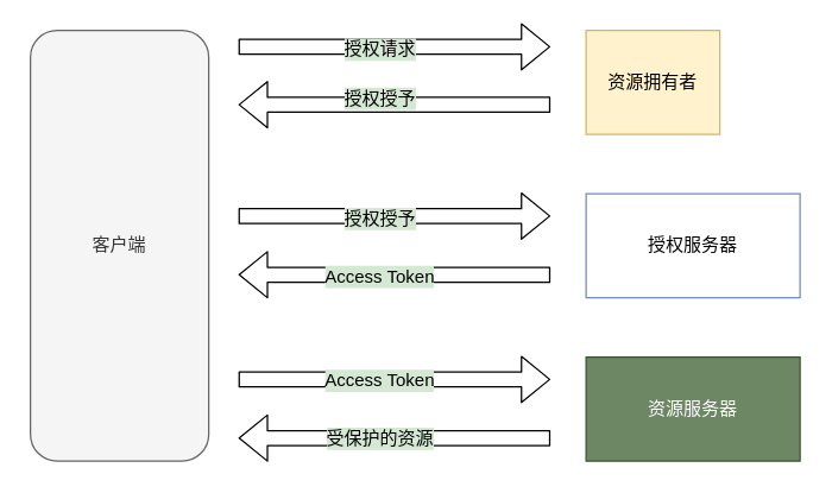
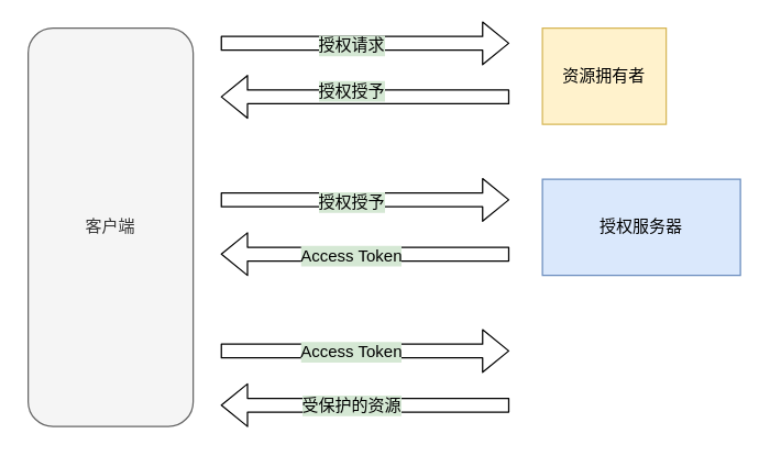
- <mxCell id="3" value="授权服务器" style="rounded=0;whiteSpace=wrap;html=1;fillColor=#ffffff;strokeColor=#6c8ebf;" vertex="1" parent="1"><mxGeometry x="394" y="130" width="144" height="70" as="geometry" /></mxCell>
+ <mxCell id="3" value="授权服务器" style="rounded=0;whiteSpace=wrap;html=1;fillColor=#dae8fc;strokeColor=#6c8ebf;" vertex="1" parent="1"><mxGeometry x="394" y="130" width="144" height="70" as="geometry" /></mxCell>
- <mxCell id="4" value="资源服务器" style="rounded=0;whiteSpace=wrap;html=1;fillColor=#6d8764;strokeColor=#3A5431;fontColor=#ffffff;" vertex="1" parent="1"><mxGeometry x="394" y="240" width="144" height="70" as="geometry" /></mxCell>
